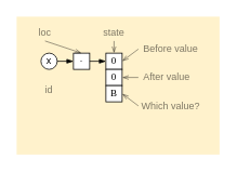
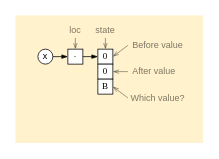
- <mxCell id="17" value="loc" style="text;html=1;strokeColor=none;fillColor=none;align=center;verticalAlign=middle;whiteSpace=wrap;rounded=0;textOpacity=50;" parent="1" vertex="1"><mxGeometry x="35" y="30" width="40" height="20" as="geometry" /></mxCell>
+ <mxCell id="17" value="loc" style="text;html=1;strokeColor=none;fillColor=none;align=center;verticalAlign=middle;whiteSpace=wrap;rounded=0;textOpacity=50;" parent="1" vertex="1"><mxGeometry x="80" y="30" width="40" height="20" as="geometry" /></mxCell>
- <mxCell id="10" value="id" style="text;html=1;strokeColor=none;fillColor=none;align=center;verticalAlign=middle;whiteSpace=wrap;rounded=0;fillOpacity=75;strokeOpacity=75;textOpacity=50;" parent="1" vertex="1"><mxGeometry x="50" y="100" width="20" height="20" as="geometry" /></mxCell>
